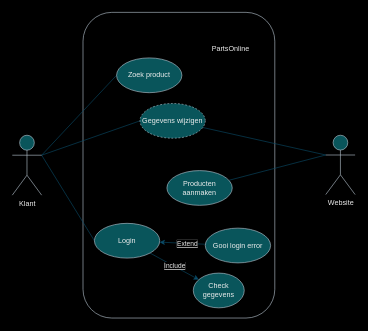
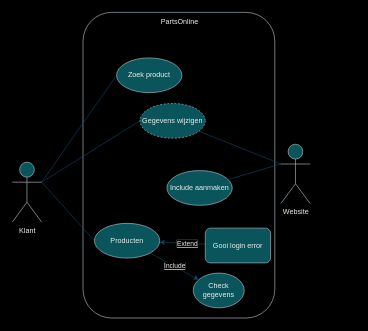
- <mxCell id="13" value="PartsOnline" style="text;html=1;align=center;verticalAlign=middle;resizable=0;points=[];autosize=1;strokeColor=none;fillColor=none;fontColor=#EEEEEE;rounded=1;" vertex="1" parent="1"><mxGeometry x="343" y="68" width="81" height="26" as="geometry" /></mxCell>
+ <mxCell id="13" value="PartsOnline" style="text;html=1;align=center;verticalAlign=middle;resizable=0;points=[];autosize=1;strokeColor=none;fillColor=none;fontColor=#EEEEEE;rounded=1;" vertex="1" parent="1"><mxGeometry x="258" y="23" width="81" height="26" as="geometry" /></mxCell>
- <mxCell id="6" value="Klant" style="shape=umlActor;verticalLabelPosition=bottom;verticalAlign=top;html=1;outlineConnect=0;strokeColor=#BAC8D3;fontColor=#EEEEEE;fillColor=#09555B;rounded=1;" vertex="1" parent="1"><mxGeometry x="20" y="225" width="49" height="100" as="geometry" /></mxCell>
+ <mxCell id="6" value="Klant" style="shape=umlActor;verticalLabelPosition=bottom;verticalAlign=top;html=1;outlineConnect=0;strokeColor=#BAC8D3;fontColor=#EEEEEE;fillColor=#09555B;rounded=1;" vertex="1" parent="1"><mxGeometry x="20" y="270" width="49" height="100" as="geometry" /></mxCell>
- <mxCell id="9" value="Website" style="shape=umlActor;verticalLabelPosition=bottom;verticalAlign=top;html=1;outlineConnect=0;strokeColor=#BAC8D3;fontColor=#EEEEEE;fillColor=#09555B;rounded=1;" vertex="1" parent="1"><mxGeometry x="543" y="225" width="49" height="99" as="geometry" /></mxCell>
+ <mxCell id="9" value="Website" style="shape=umlActor;verticalLabelPosition=bottom;verticalAlign=top;html=1;outlineConnect=0;strokeColor=#BAC8D3;fontColor=#EEEEEE;fillColor=#09555B;rounded=1;" vertex="1" parent="1"><mxGeometry x="468" y="240" width="49" height="99" as="geometry" /></mxCell>
- <mxCell id="19" value="Producten aanmaken" style="ellipse;whiteSpace=wrap;html=1;strokeColor=#BAC8D3;fontColor=#EEEEEE;fillColor=#09555B;rounded=1;" vertex="1" parent="1"><mxGeometry x="278" y="284" width="109" height="58" as="geometry" /></mxCell>
+ <mxCell id="19" value="Include aanmaken" style="ellipse;whiteSpace=wrap;html=1;strokeColor=#BAC8D3;fontColor=#EEEEEE;fillColor=#09555B;rounded=1;" vertex="1" parent="1"><mxGeometry x="278" y="284" width="109" height="58" as="geometry" /></mxCell>
- <mxCell id="12" value="Login" style="ellipse;whiteSpace=wrap;html=1;strokeColor=#BAC8D3;fontColor=#EEEEEE;fillColor=#09555B;rounded=1;" vertex="1" parent="1"><mxGeometry x="157" y="372" width="109" height="58" as="geometry" /></mxCell>
+ <mxCell id="12" value="Producten" style="ellipse;whiteSpace=wrap;html=1;strokeColor=#BAC8D3;fontColor=#EEEEEE;fillColor=#09555B;rounded=1;" vertex="1" parent="1"><mxGeometry x="157" y="372" width="109" height="58" as="geometry" /></mxCell>
- <mxCell id="17" value="Gooi login error" style="ellipse;whiteSpace=wrap;html=1;strokeColor=#BAC8D3;fontColor=#EEEEEE;fillColor=#09555B;rounded=1;" vertex="1" parent="1"><mxGeometry x="342" y="380" width="109" height="58" as="geometry" /></mxCell>
+ <mxCell id="17" value="Gooi login error" style="whiteSpace=wrap;html=1;strokeColor=#BAC8D3;fontColor=#EEEEEE;fillColor=#09555B;rounded=1;" vertex="1" parent="1"><mxGeometry x="342" y="380" width="109" height="58" as="geometry" /></mxCell>
